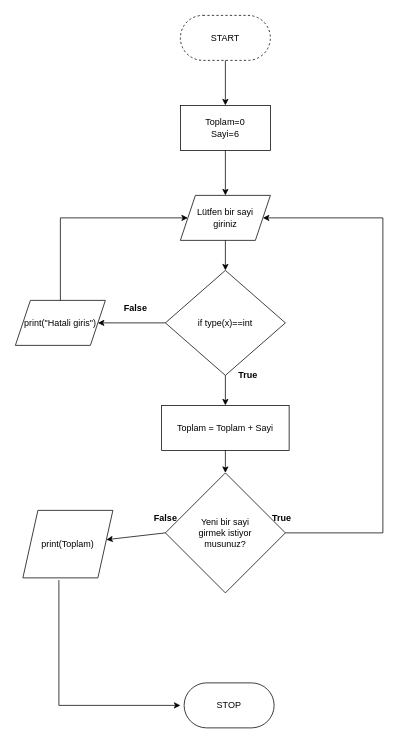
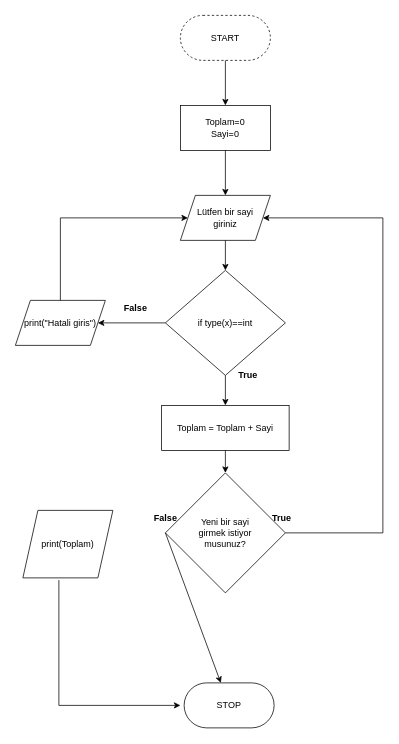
- <mxCell id="4" value="Toplam=0&lt;br&gt;Sayi=6" style="rounded=0;whiteSpace=wrap;html=1;" vertex="1" parent="1"><mxGeometry x="240" y="140" width="120" height="60" as="geometry" /></mxCell>
+ <mxCell id="4" value="Toplam=0&lt;br&gt;Sayi=0" style="rounded=0;whiteSpace=wrap;html=1;" vertex="1" parent="1"><mxGeometry x="240" y="140" width="120" height="60" as="geometry" /></mxCell>
- <mxCell id="19" value="" style="endArrow=classic;html=1;rounded=0;exitX=0;exitY=0.5;exitDx=0;exitDy=0;" edge="1" parent="1" source="17" target="20"><mxGeometry width="50" height="50" relative="1" as="geometry"><mxPoint x="350" y="660" as="sourcePoint" /><mxPoint x="90" y="710" as="targetPoint" /></mxGeometry></mxCell>
+ <mxCell id="19" value="" style="endArrow=classic;html=1;rounded=0;exitX=0;exitY=0.5;exitDx=0;exitDy=0;" edge="1" parent="1" source="17" target="22"><mxGeometry width="50" height="50" relative="1" as="geometry"><mxPoint x="350" y="660" as="sourcePoint" /><mxPoint x="90" y="710" as="targetPoint" /></mxGeometry></mxCell>
